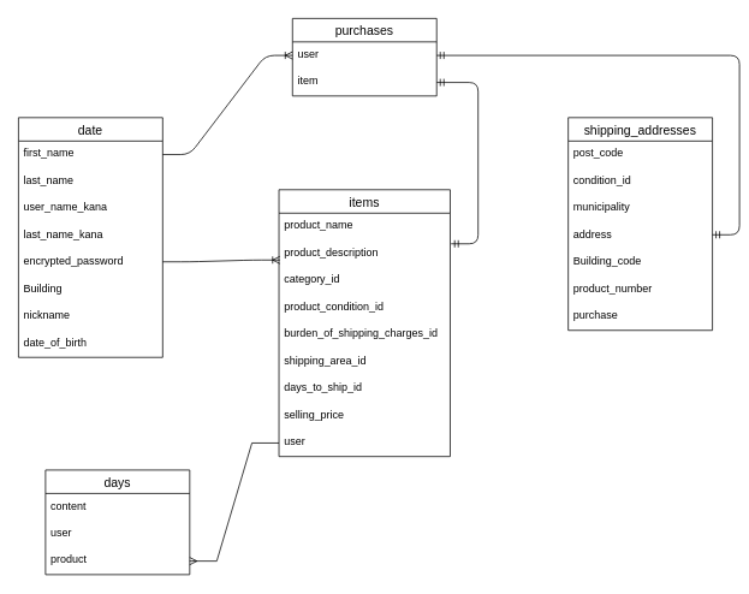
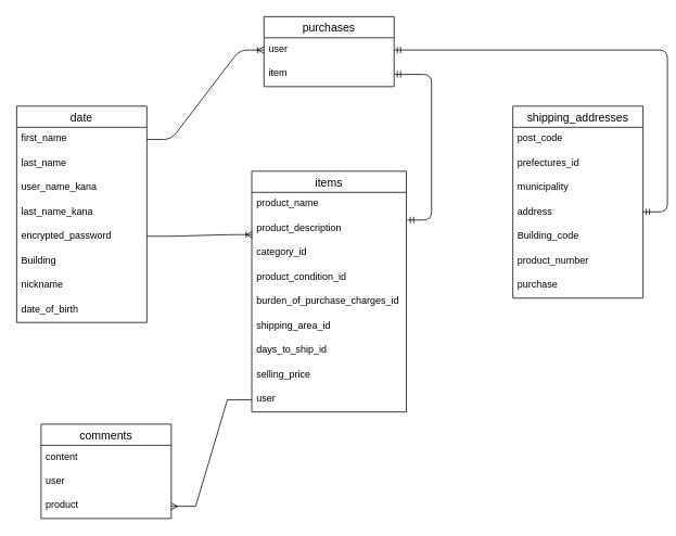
- <mxCell id="26" value="condition_id " style="text;strokeColor=none;fillColor=none;spacingLeft=4;spacingRight=4;overflow=hidden;rotatable=0;points=[[0,0.5],[1,0.5]];portConstraint=eastwest;fontSize=12;" parent="24" vertex="1"><mxGeometry y="56" width="160" height="30" as="geometry" /></mxCell>
+ <mxCell id="26" value="prefectures_id " style="text;strokeColor=none;fillColor=none;spacingLeft=4;spacingRight=4;overflow=hidden;rotatable=0;points=[[0,0.5],[1,0.5]];portConstraint=eastwest;fontSize=12;" parent="24" vertex="1"><mxGeometry y="56" width="160" height="30" as="geometry" /></mxCell>
- <mxCell id="7" value="burden_of_shipping_charges_id" style="text;strokeColor=none;fillColor=none;spacingLeft=4;spacingRight=4;overflow=hidden;rotatable=0;points=[[0,0.5],[1,0.5]];portConstraint=eastwest;fontSize=12;" parent="2" vertex="1"><mxGeometry y="146" width="190" height="30" as="geometry" /></mxCell>
+ <mxCell id="7" value="burden_of_purchase_charges_id" style="text;strokeColor=none;fillColor=none;spacingLeft=4;spacingRight=4;overflow=hidden;rotatable=0;points=[[0,0.5],[1,0.5]];portConstraint=eastwest;fontSize=12;" parent="2" vertex="1"><mxGeometry y="146" width="190" height="30" as="geometry" /></mxCell>
- <mxCell id="33" value="days" style="swimlane;fontStyle=0;childLayout=stackLayout;horizontal=1;startSize=26;horizontalStack=0;resizeParent=1;resizeParentMax=0;resizeLast=0;collapsible=1;marginBottom=0;align=center;fontSize=14;" parent="1" vertex="1"><mxGeometry x="50" y="521" width="160" height="116" as="geometry" /></mxCell>
+ <mxCell id="33" value="comments" style="swimlane;fontStyle=0;childLayout=stackLayout;horizontal=1;startSize=26;horizontalStack=0;resizeParent=1;resizeParentMax=0;resizeLast=0;collapsible=1;marginBottom=0;align=center;fontSize=14;" parent="1" vertex="1"><mxGeometry x="50" y="521" width="160" height="116" as="geometry" /></mxCell>
